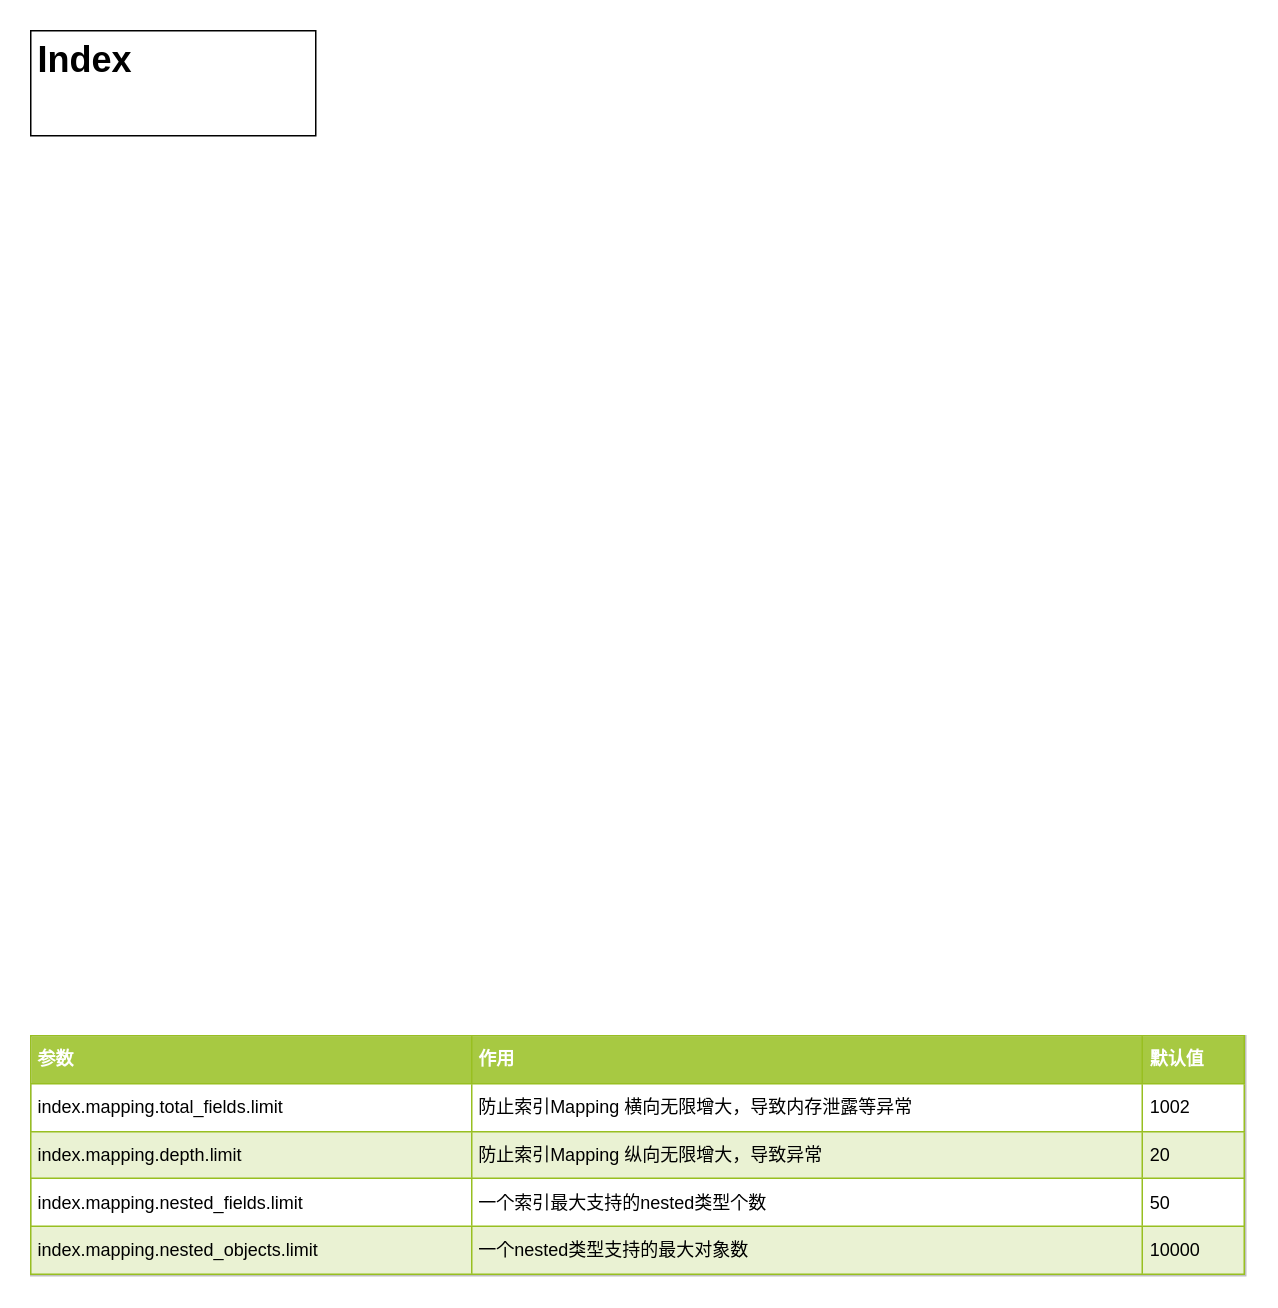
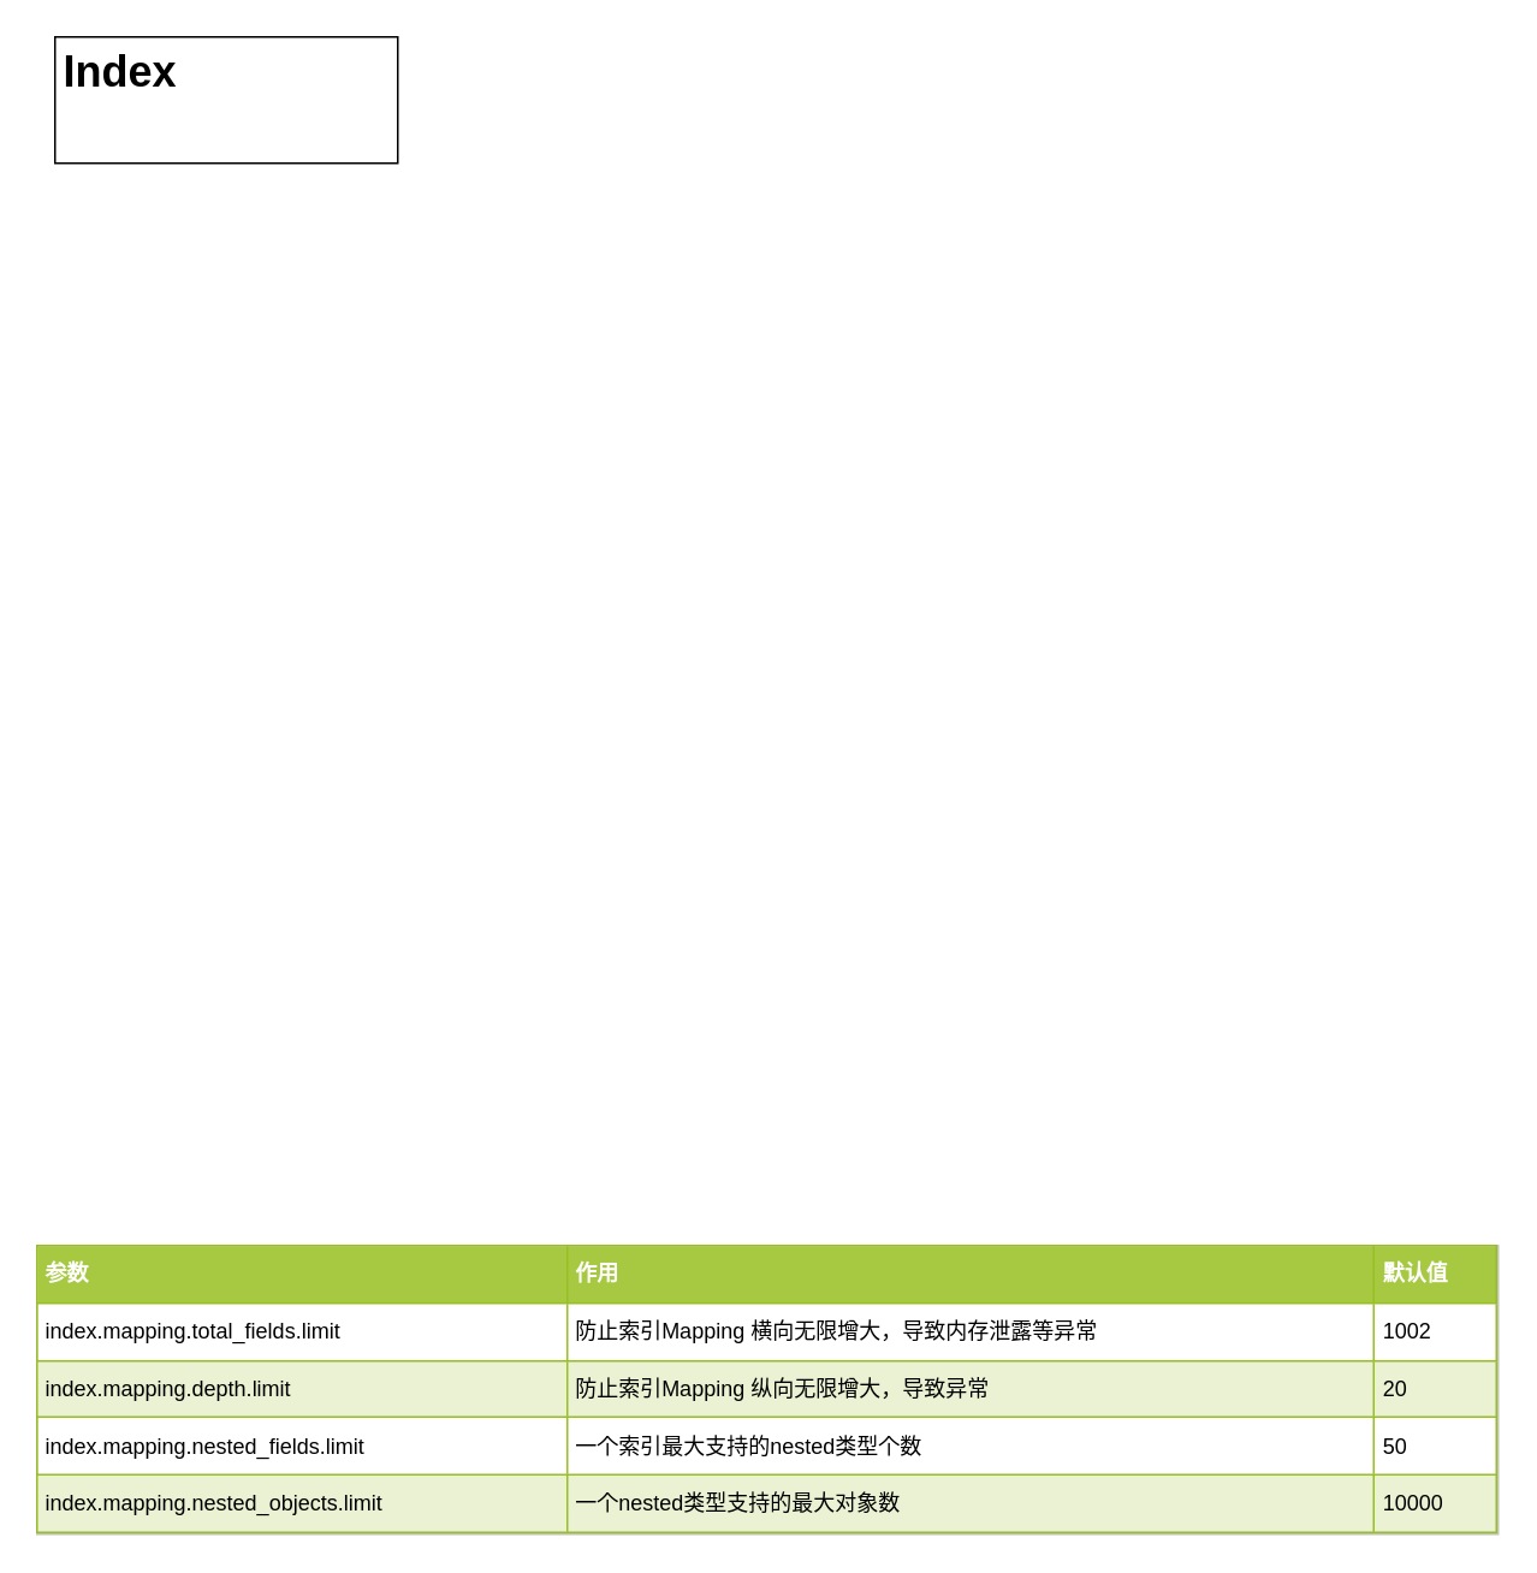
- <mxCell id="2" value="&lt;h1&gt;Index&lt;/h1&gt;&lt;p&gt;&lt;br&gt;&lt;/p&gt;" style="text;html=1;spacing=5;spacingTop=-20;whiteSpace=wrap;overflow=hidden;rounded=0;strokeColor=#000000;fillColor=#ffffff;" vertex="1" parent="1"><mxGeometry x="20" y="20" width="190" height="70" as="geometry" /></mxCell>
+ <mxCell id="2" value="&lt;h1&gt;Index&lt;/h1&gt;&lt;p&gt;&lt;br&gt;&lt;/p&gt;" style="text;html=1;spacing=5;spacingTop=-20;whiteSpace=wrap;overflow=hidden;rounded=0;strokeColor=#000000;fillColor=#ffffff;" vertex="1" parent="1"><mxGeometry x="30" y="20" width="190" height="70" as="geometry" /></mxCell>
